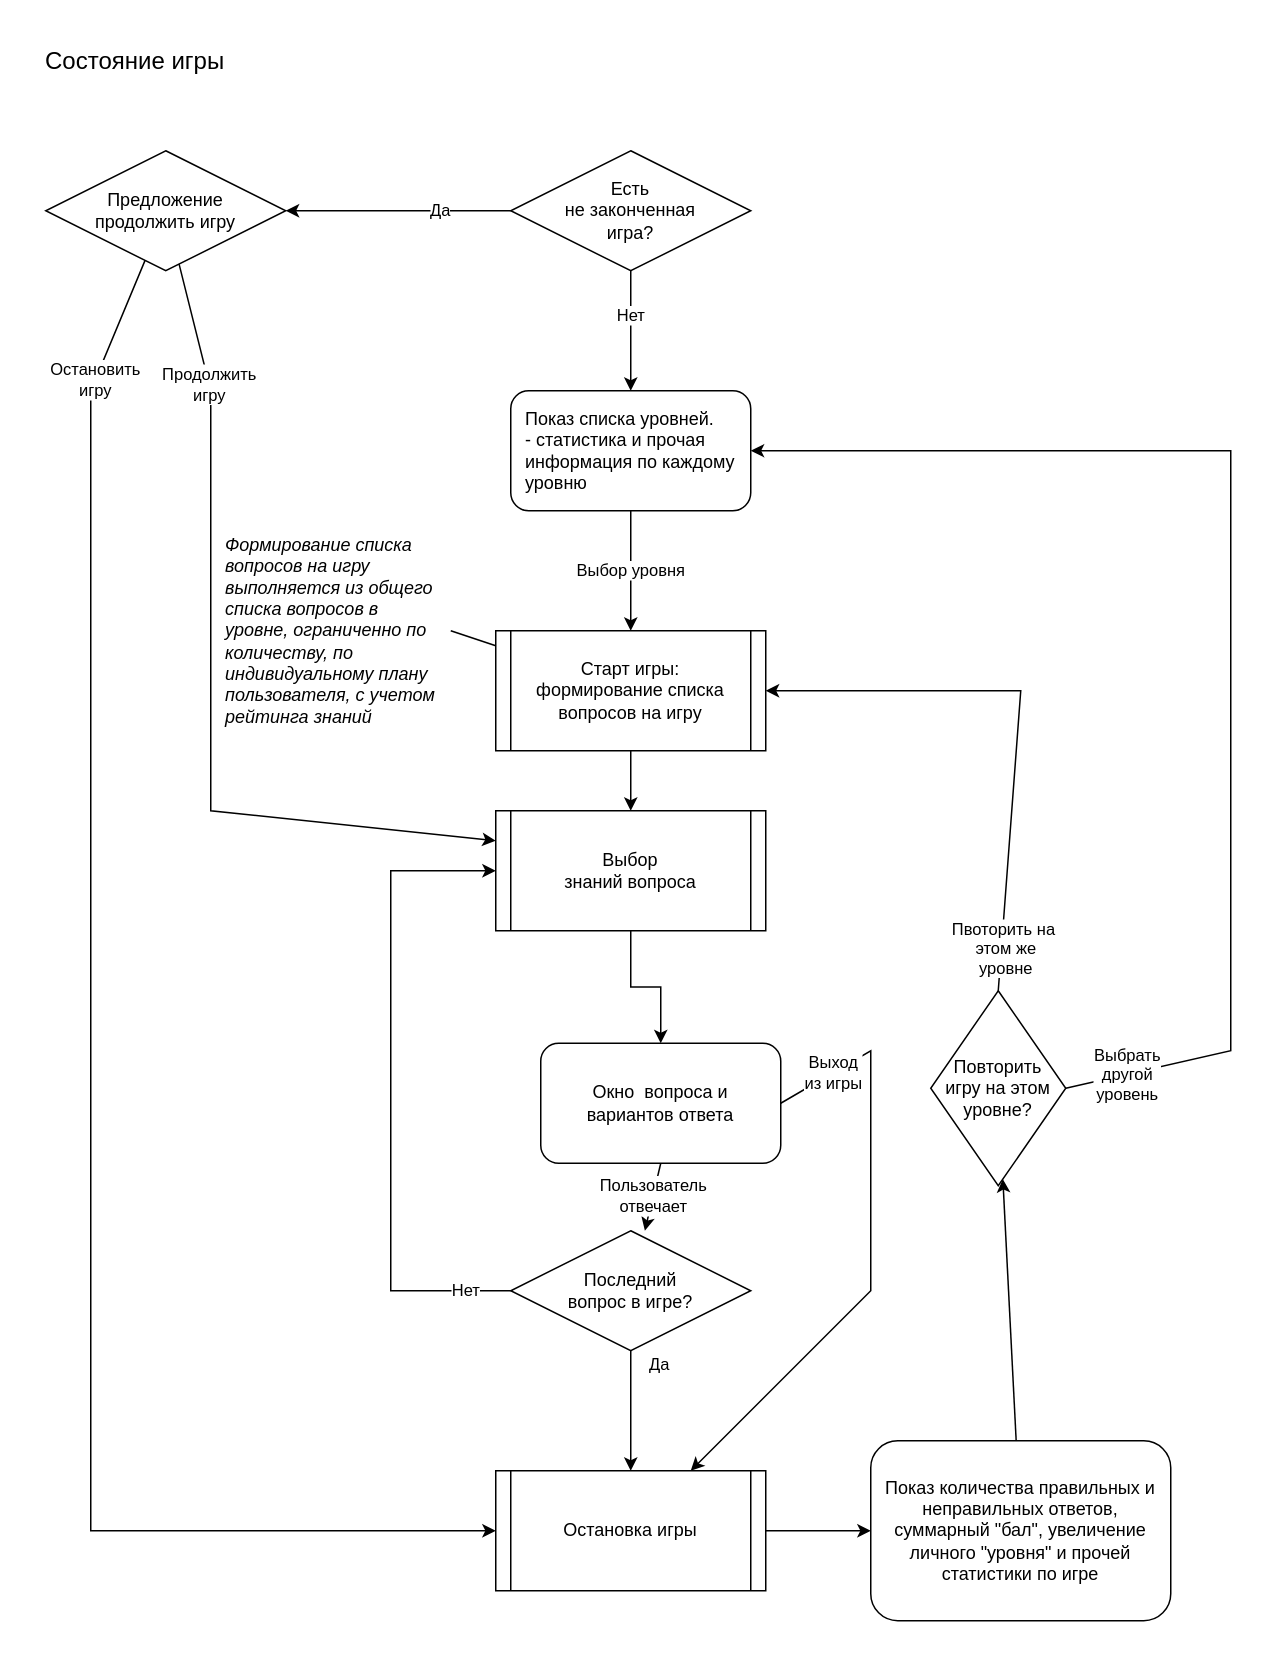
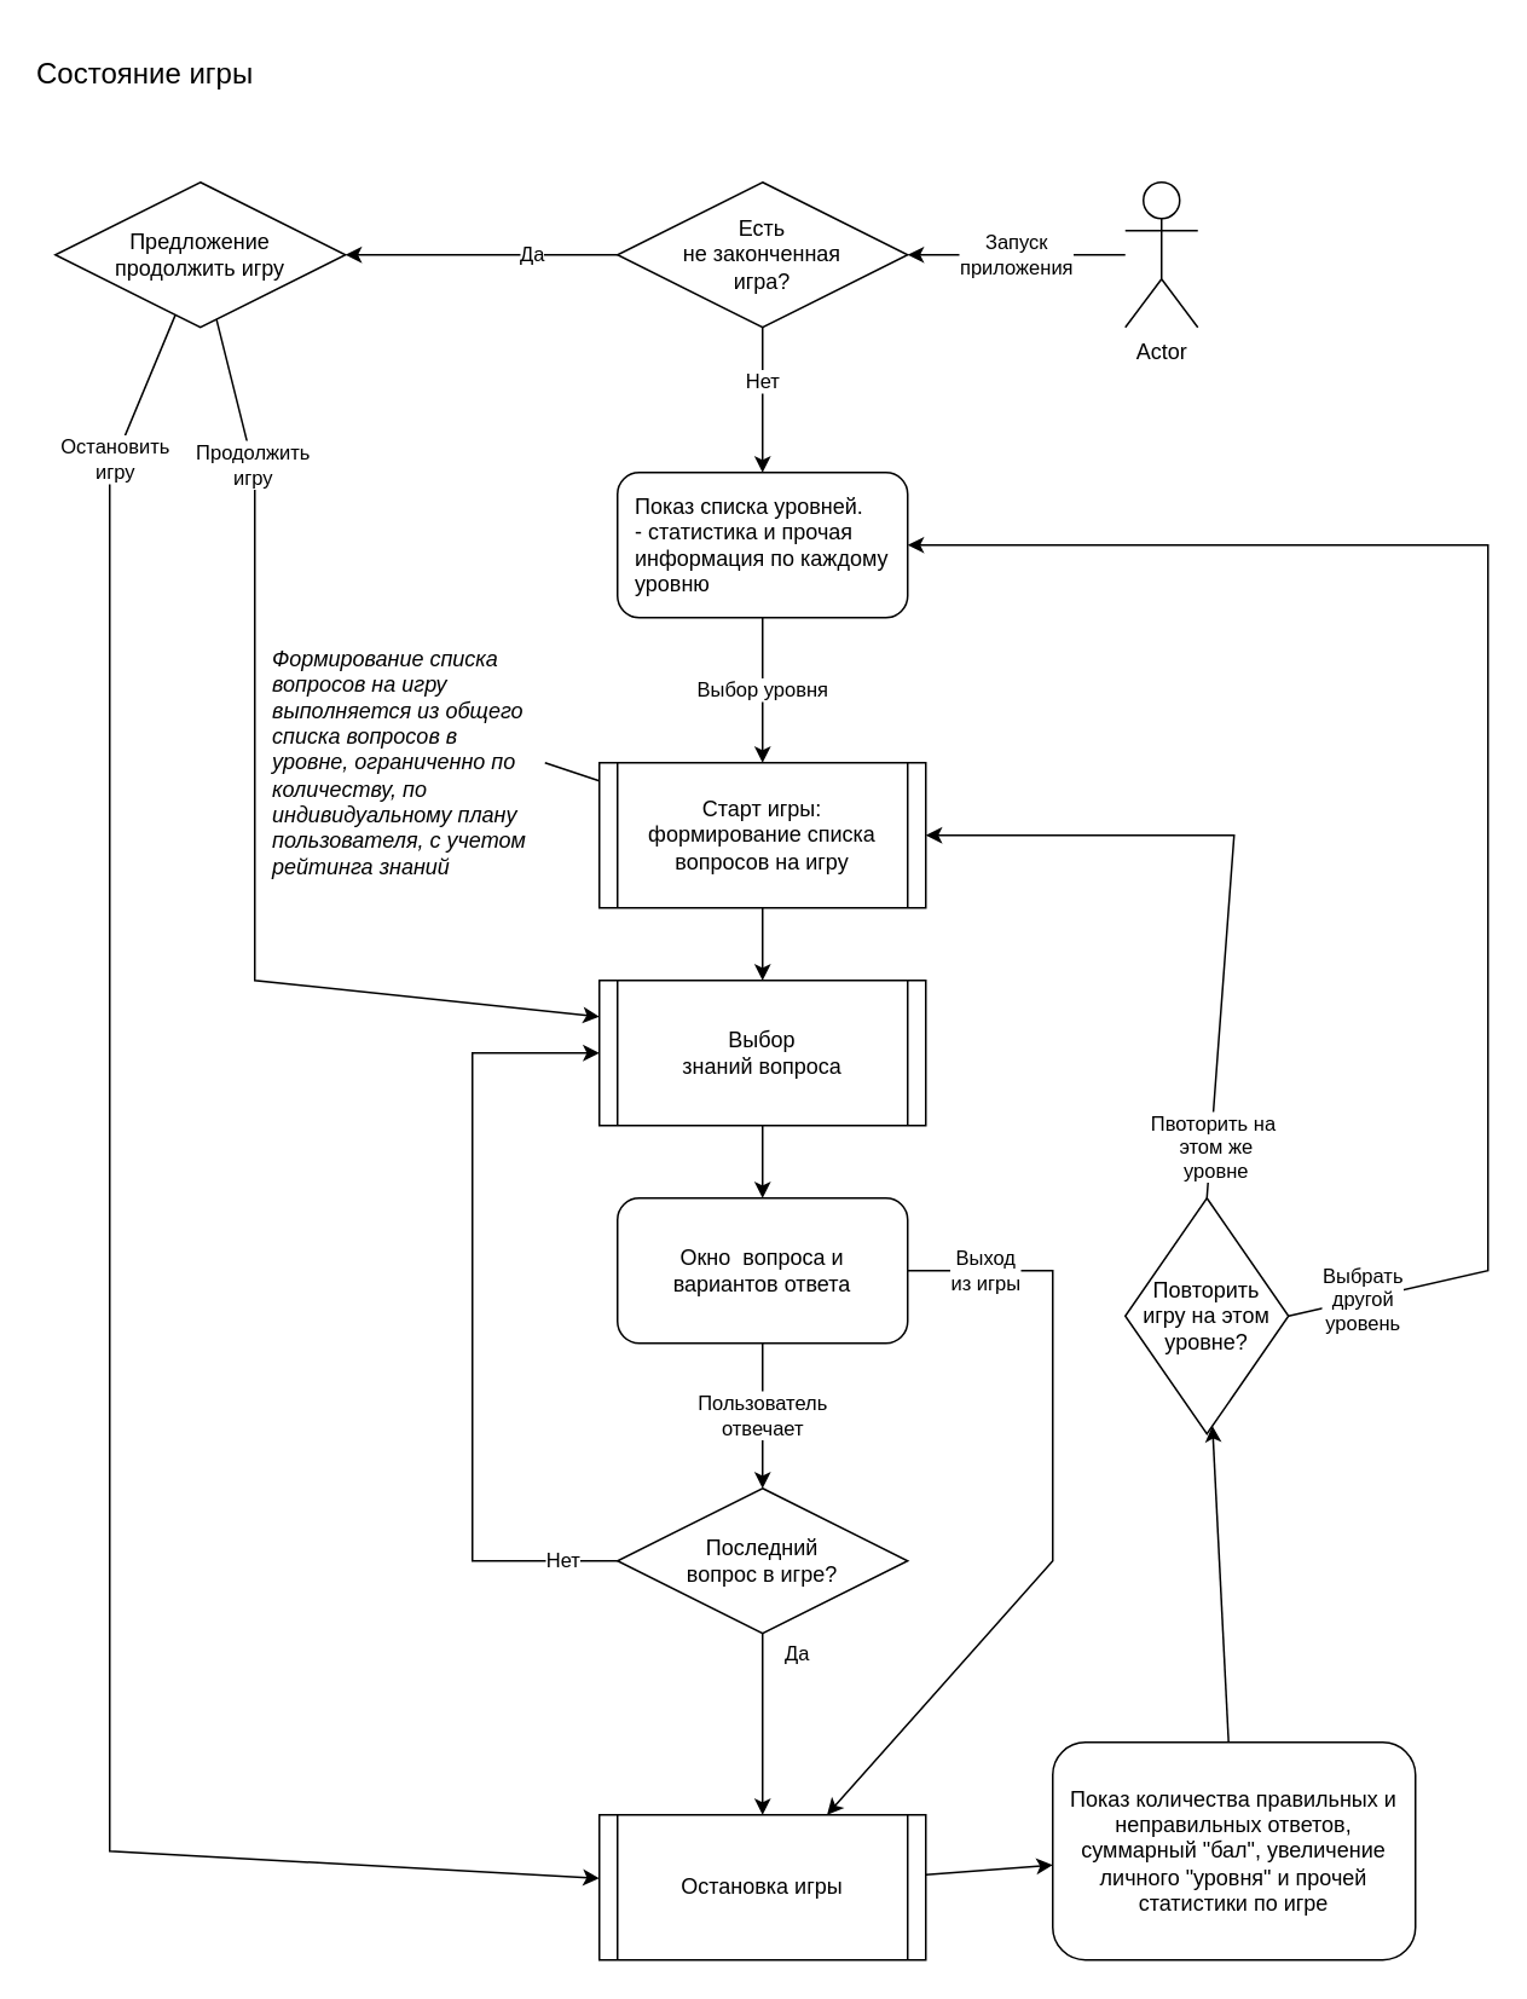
- <mxCell id="3" value="Состояние игры" style="text;html=1;strokeColor=none;fillColor=none;align=left;verticalAlign=middle;whiteSpace=wrap;rounded=0;fontSize=16;spacing=10;" parent="1" vertex="1"><mxGeometry width="320" height="40" as="geometry" x="20" y="20" /></mxCell>
+ <mxCell id="3" value="Состояние игры" style="text;html=1;strokeColor=none;fillColor=none;align=left;verticalAlign=middle;whiteSpace=wrap;rounded=0;fontSize=16;spacing=10;" parent="1" vertex="1"><mxGeometry x="10" y="20" width="320" height="40" as="geometry" /></mxCell>
+ <mxCell id="19" value="Запуск &lt;br&gt;приложения" style="endArrow=classic;html=1;rounded=0;" parent="1" source="20" target="6" edge="1"><mxGeometry x="-0.005" width="50" height="50" relative="1" as="geometry"><mxPoint x="190" y="80" as="sourcePoint" /><mxPoint x="260" y="140" as="targetPoint" /><mxPoint as="offset" /></mxGeometry></mxCell>
+ <mxCell id="20" value="Actor" style="shape=umlActor;verticalLabelPosition=bottom;verticalAlign=top;html=1;outlineConnect=0;" parent="1" vertex="1"><mxGeometry x="620" y="100" width="40" height="80" as="geometry" /></mxCell>
- <mxCell id="2" value="Окно&amp;nbsp; вопроса и вариантов ответа" style="rounded=1;whiteSpace=wrap;html=1;fontSize=12;glass=0;strokeWidth=1;shadow=0;spacing=10;" parent="1" vertex="1"><mxGeometry x="360" y="695" width="160" height="80" as="geometry" /></mxCell>
+ <mxCell id="2" value="Окно&amp;nbsp; вопроса и вариантов ответа" style="rounded=1;whiteSpace=wrap;html=1;fontSize=12;glass=0;strokeWidth=1;shadow=0;spacing=10;" parent="1" vertex="1"><mxGeometry x="340" y="660" width="160" height="80" as="geometry" /></mxCell>
- <mxCell id="16" value="Остановка игры" style="shape=process;whiteSpace=wrap;html=1;backgroundOutline=1;size=0.056;" parent="1" vertex="1"><mxGeometry x="330" y="980" width="180" height="80" as="geometry" /></mxCell>
+ <mxCell id="16" value="Остановка игры" style="shape=process;whiteSpace=wrap;html=1;backgroundOutline=1;size=0.056;" parent="1" vertex="1"><mxGeometry x="330" y="1000" width="180" height="80" as="geometry" /></mxCell>
